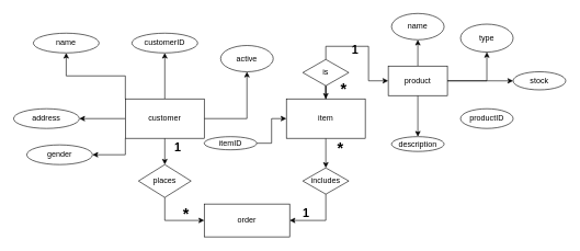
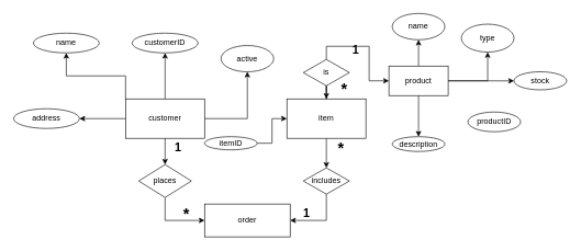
- <mxCell id="37" value="productID" style="ellipse;whiteSpace=wrap;html=1;" vertex="1" parent="1"><mxGeometry x="700" y="165" width="80" height="30" as="geometry" /></mxCell>
+ <mxCell id="37" value="productID" style="ellipse;whiteSpace=wrap;html=1;" vertex="1" parent="1"><mxGeometry x="710" y="170" width="80" height="30" as="geometry" /></mxCell>
- <mxCell id="5" style="edgeStyle=orthogonalEdgeStyle;rounded=0;orthogonalLoop=1;jettySize=auto;html=1;exitX=0;exitY=1;exitDx=0;exitDy=0;entryX=1;entryY=0.5;entryDx=0;entryDy=0;" edge="1" parent="1" source="8" target="12"><mxGeometry relative="1" as="geometry"><mxPoint x="190.455" y="240" as="targetPoint" /></mxGeometry></mxCell>
- <mxCell id="12" value="gender" style="ellipse;whiteSpace=wrap;html=1;" vertex="1" parent="1"><mxGeometry x="40" y="220" width="100" height="30" as="geometry" /></mxCell>
